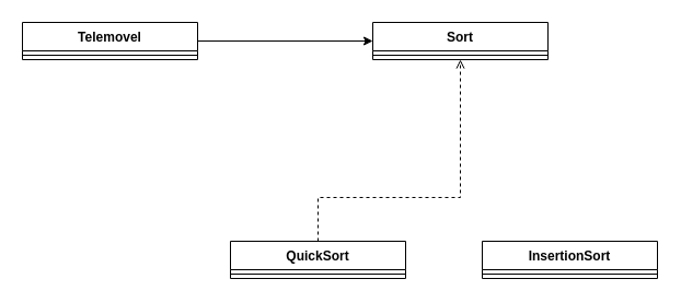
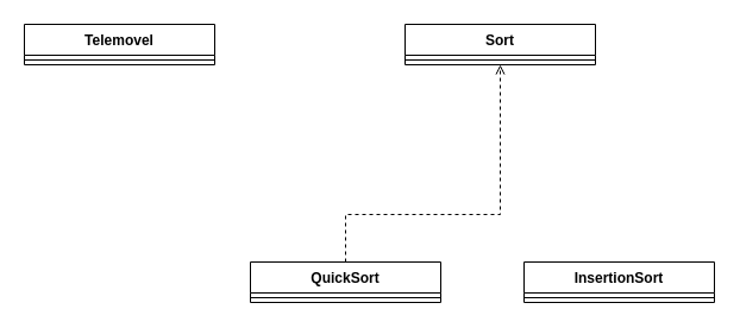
- <mxCell id="2" style="edgeStyle=orthogonalEdgeStyle;rounded=0;orthogonalLoop=1;jettySize=auto;html=1;" parent="1" source="3" target="5" edge="1"><mxGeometry relative="1" as="geometry" /></mxCell>
